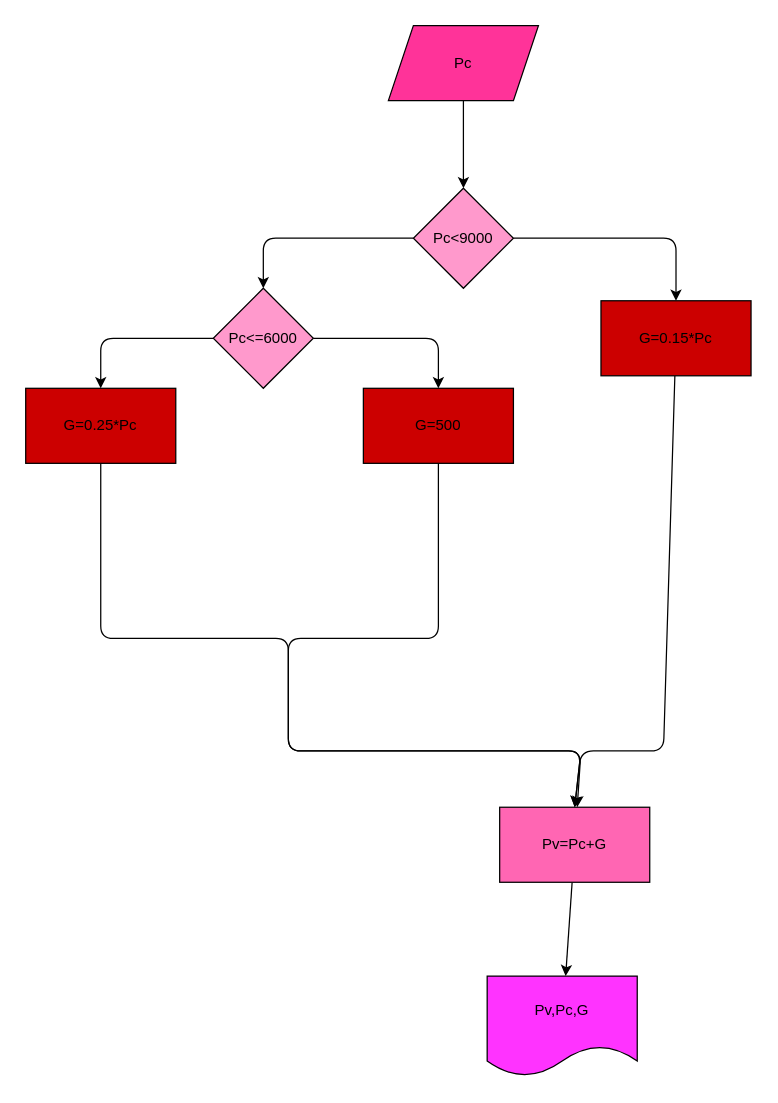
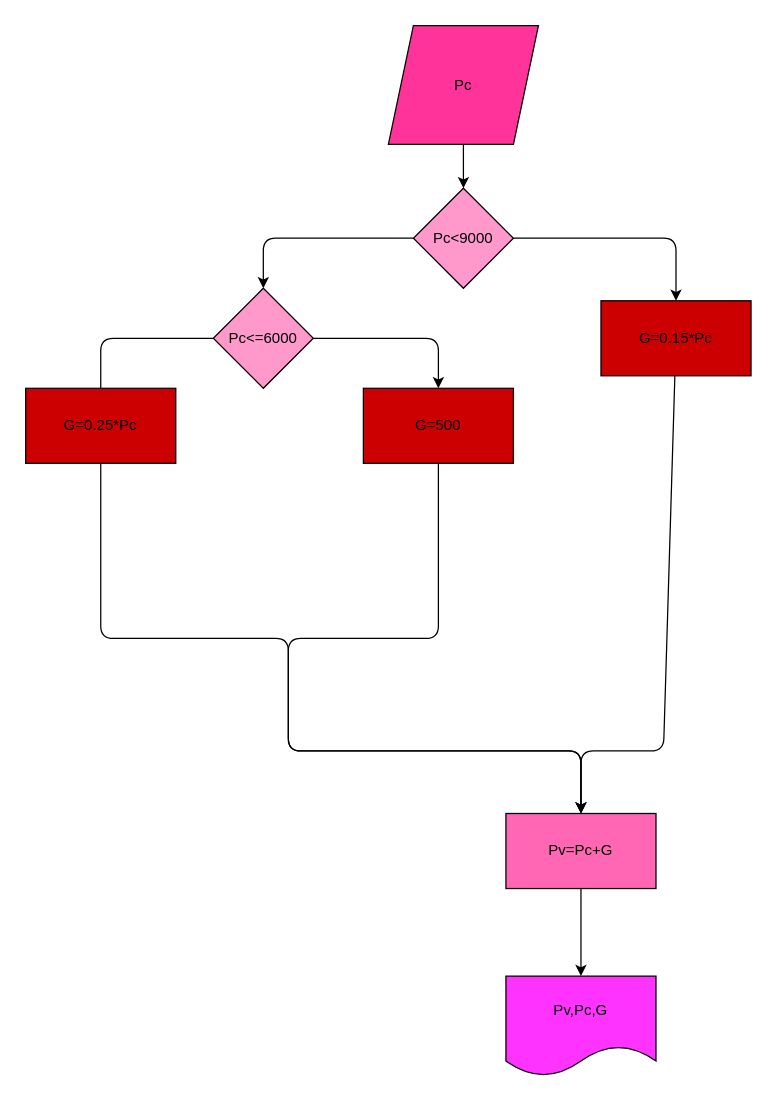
- <mxCell id="3" value="Pc" style="shape=parallelogram;perimeter=parallelogramPerimeter;whiteSpace=wrap;html=1;fixedSize=1;fillColor=#FF3399;" parent="1" vertex="1"><mxGeometry x="310" y="20" width="120" height="60" as="geometry" /></mxCell>
+ <mxCell id="3" value="Pc" style="shape=parallelogram;perimeter=parallelogramPerimeter;whiteSpace=wrap;html=1;fixedSize=1;fillColor=#FF3399;" parent="1" vertex="1"><mxGeometry x="310" y="20" width="120" height="95" as="geometry" /></mxCell>
- <mxCell id="8" value="" style="edgeStyle=none;html=1;" parent="1" source="9" target="15" edge="1"><mxGeometry relative="1" as="geometry"><Array as="points"><mxPoint x="80" y="270" /></Array></mxGeometry></mxCell>
+ <mxCell id="8" value="" style="edgeStyle=none;html=1;endArrow=none;" parent="1" source="9" target="15" edge="1"><mxGeometry relative="1" as="geometry"><Array as="points"><mxPoint x="80" y="270" /></Array></mxGeometry></mxCell>
- <mxCell id="17" value="Pv=Pc+G" style="whiteSpace=wrap;html=1;fillColor=#FF66B3;" parent="1" vertex="1"><mxGeometry x="399" y="645" width="120" height="60" as="geometry" /></mxCell>
+ <mxCell id="17" value="Pv=Pc+G" style="whiteSpace=wrap;html=1;fillColor=#FF66B3;" parent="1" vertex="1"><mxGeometry x="404" y="650" width="120" height="60" as="geometry" /></mxCell>
- <mxCell id="18" value="Pv,Pc,G" style="shape=document;whiteSpace=wrap;html=1;boundedLbl=1;fillColor=#FF33FF;" parent="1" vertex="1"><mxGeometry x="389" y="780" width="120" height="80" as="geometry" /></mxCell>
+ <mxCell id="18" value="Pv,Pc,G" style="shape=document;whiteSpace=wrap;html=1;boundedLbl=1;fillColor=#FF33FF;" parent="1" vertex="1"><mxGeometry x="404" y="780" width="120" height="80" as="geometry" /></mxCell>
